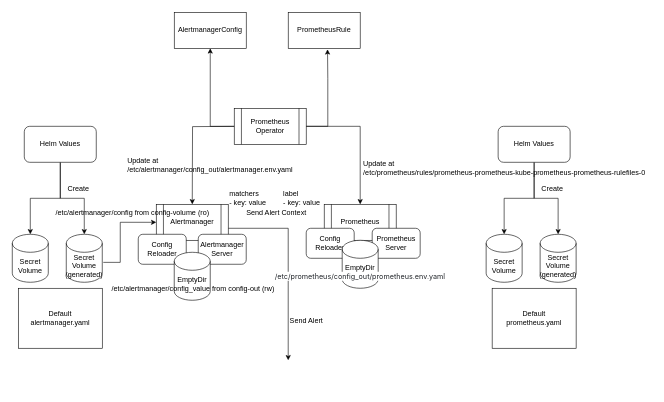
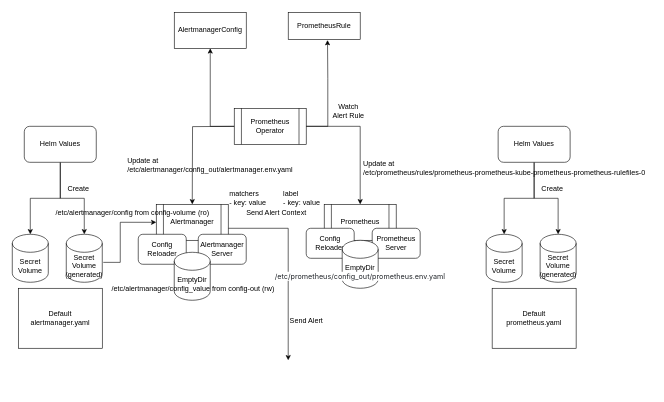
- <mxCell id="7" value="PrometheusRule" style="rounded=0;whiteSpace=wrap;html=1;" parent="1" vertex="1"><mxGeometry x="480" y="20" width="120" height="60" as="geometry" /></mxCell>
+ <mxCell id="7" value="PrometheusRule" style="rounded=0;whiteSpace=wrap;html=1;" parent="1" vertex="1"><mxGeometry x="480" y="20" width="120" height="45" as="geometry" /></mxCell>
+ <mxCell id="17" value="&lt;div&gt;Watch&lt;/div&gt;Alert Rule" style="text;html=1;align=center;verticalAlign=middle;resizable=0;points=[];autosize=1;strokeColor=none;fillColor=none;" parent="1" vertex="1"><mxGeometry x="540" y="165" width="80" height="40" as="geometry" /></mxCell>
